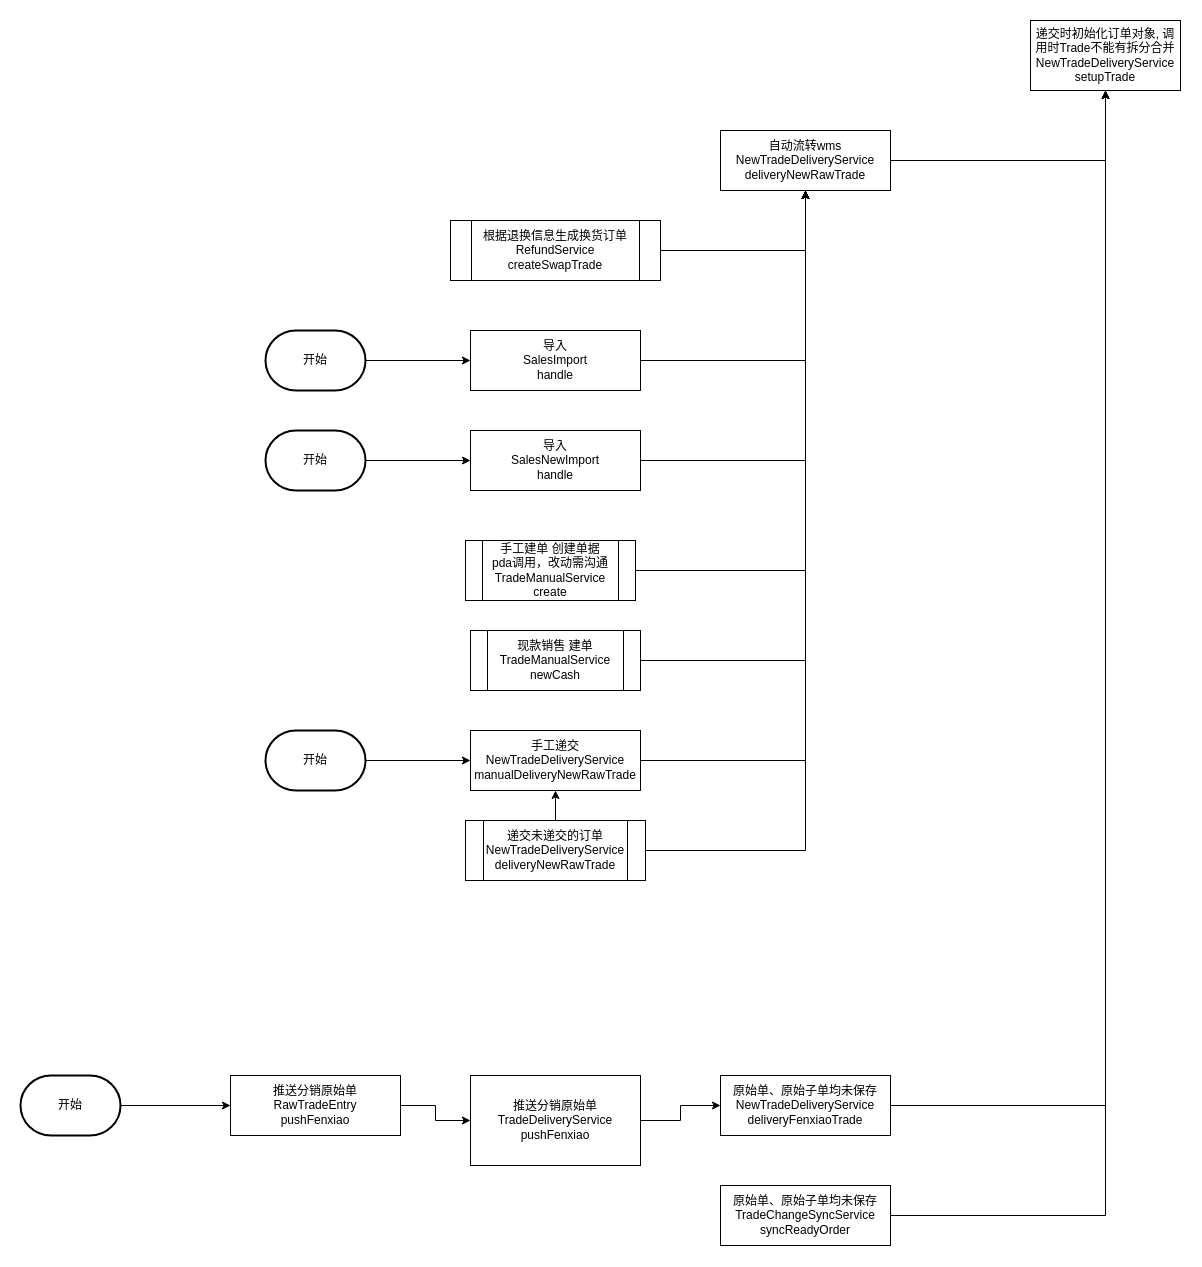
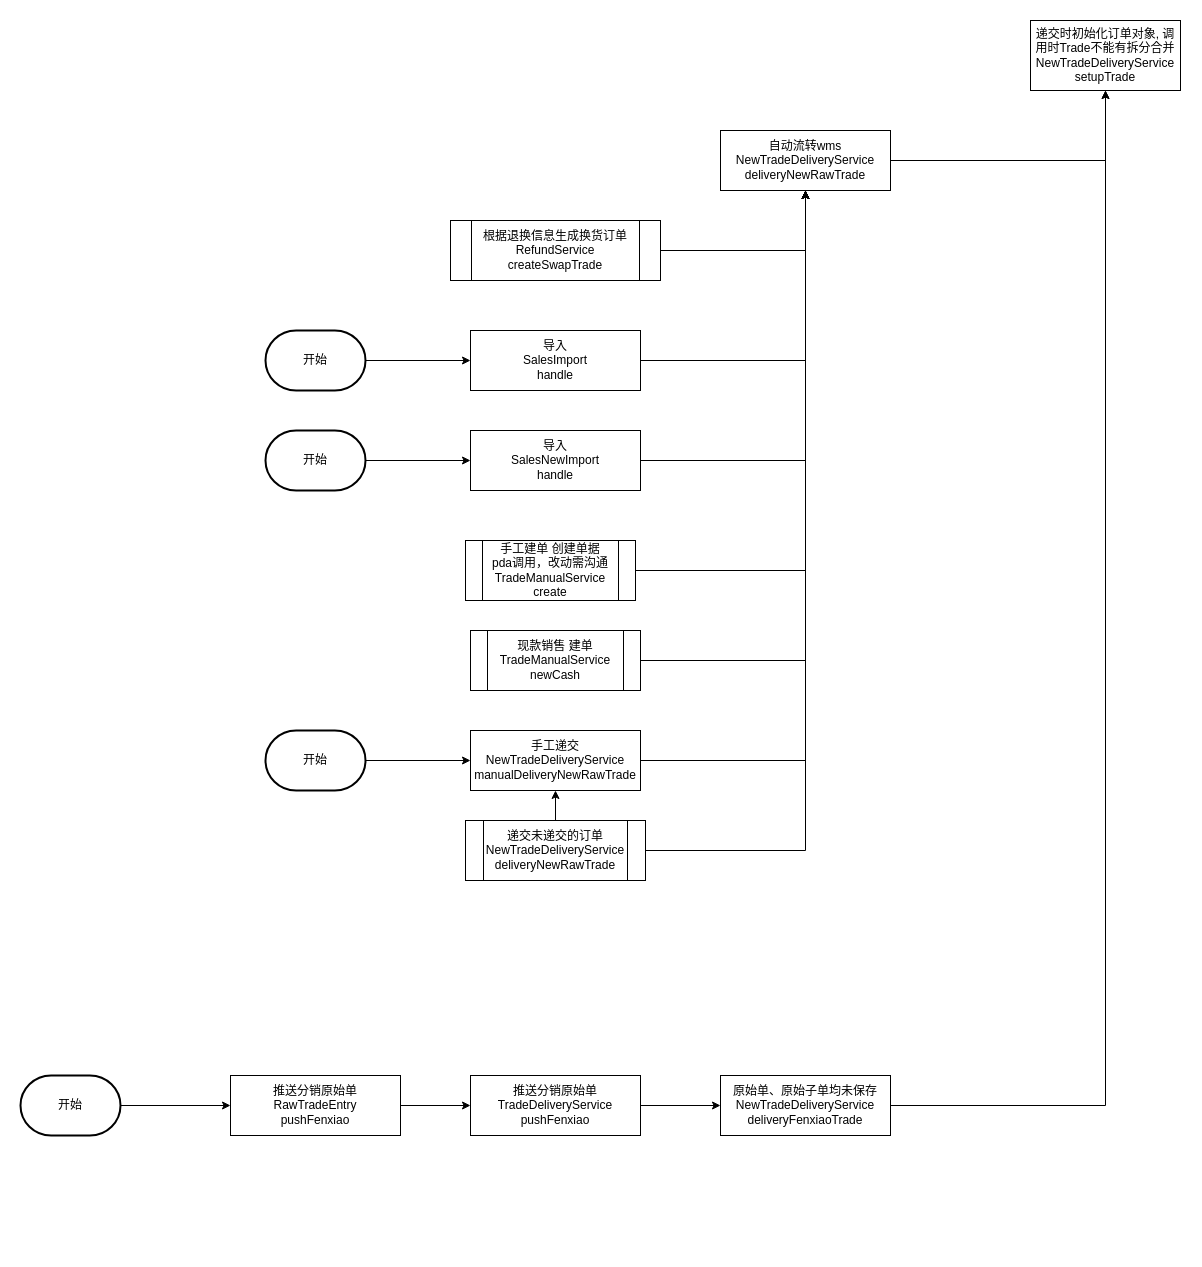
- <mxCell id="25" value="&lt;span&gt;推送分销原始单&lt;br&gt;TradeDeliveryService&lt;/span&gt;&lt;br&gt;pushFenxiao" style="rounded=0;whiteSpace=wrap;html=1;" vertex="1" parent="1"><mxGeometry x="470" y="1075" width="170" height="90" as="geometry" /></mxCell>
+ <mxCell id="25" value="&lt;span&gt;推送分销原始单&lt;br&gt;TradeDeliveryService&lt;/span&gt;&lt;br&gt;pushFenxiao" style="rounded=0;whiteSpace=wrap;html=1;" vertex="1" parent="1"><mxGeometry x="470" y="1075" width="170" height="60" as="geometry" /></mxCell>
- <mxCell id="8" value="&lt;span&gt;原始单、原始子单均未保存&lt;br&gt;TradeChangeSyncService&lt;/span&gt;&lt;br&gt;syncReadyOrder" style="rounded=0;whiteSpace=wrap;html=1;" vertex="1" parent="1"><mxGeometry x="720" y="1185" width="170" height="60" as="geometry" /></mxCell>
- <mxCell id="7" style="edgeStyle=orthogonalEdgeStyle;rounded=0;orthogonalLoop=1;jettySize=auto;html=1;exitX=1;exitY=0.5;exitDx=0;exitDy=0;entryX=0.5;entryY=1;entryDx=0;entryDy=0;" edge="1" parent="1" source="8" target="2"><mxGeometry relative="1" as="geometry" /></mxCell>
